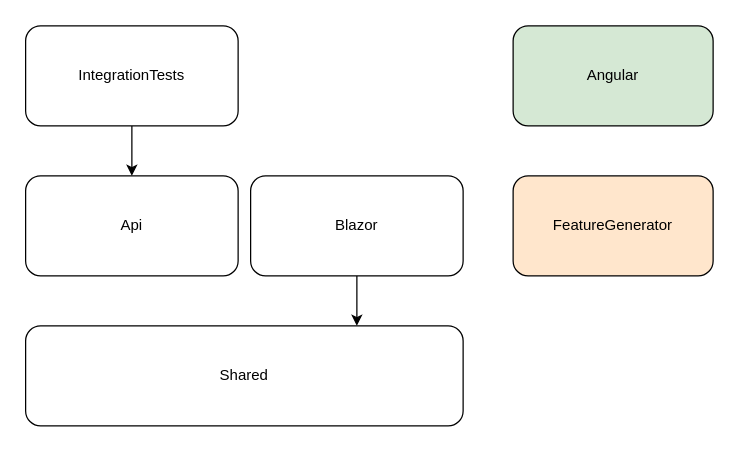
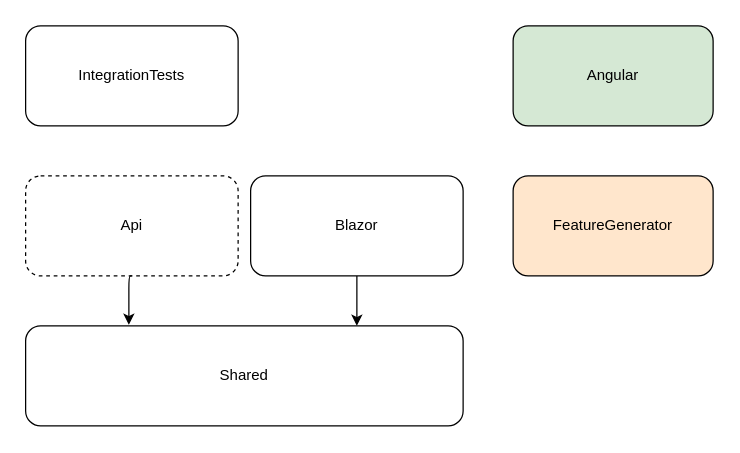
- <mxCell id="5" style="edgeStyle=orthogonalEdgeStyle;rounded=1;orthogonalLoop=1;jettySize=auto;html=1;entryX=0.5;entryY=0;entryDx=0;entryDy=0;labelBackgroundColor=none;fontColor=default;" edge="1" parent="1" source="6" target="2"><mxGeometry relative="1" as="geometry" /></mxCell>
- <mxCell id="2" value="Api" style="rounded=1;whiteSpace=wrap;html=1;labelBackgroundColor=none;" vertex="1" parent="1"><mxGeometry x="20" y="140" width="170" height="80" as="geometry" /></mxCell>
+ <mxCell id="2" value="Api" style="rounded=1;whiteSpace=wrap;html=1;labelBackgroundColor=none;dashed=1;" vertex="1" parent="1"><mxGeometry x="20" y="140" width="170" height="80" as="geometry" /></mxCell>
+ <mxCell id="9" style="edgeStyle=orthogonalEdgeStyle;rounded=1;orthogonalLoop=1;jettySize=auto;html=1;exitX=0.5;exitY=1;exitDx=0;exitDy=0;entryX=0.236;entryY=-0.01;entryDx=0;entryDy=0;entryPerimeter=0;labelBackgroundColor=none;fontColor=default;" edge="1" parent="1" source="2" target="7"><mxGeometry relative="1" as="geometry" /></mxCell>
